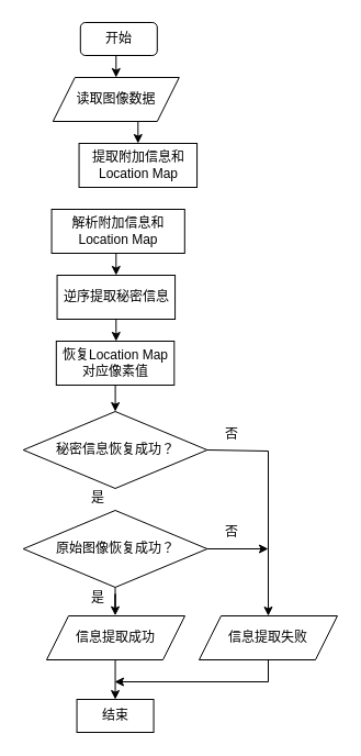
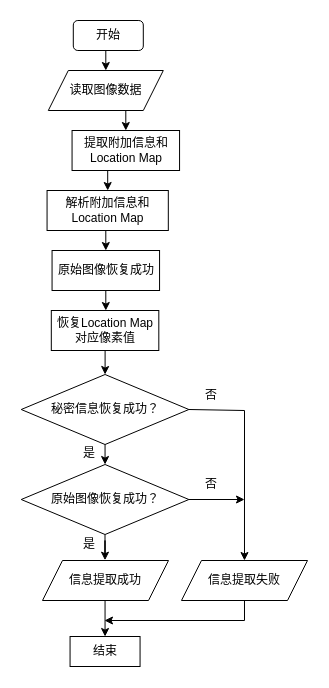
+ <mxCell id="6" style="edgeStyle=orthogonalEdgeStyle;rounded=0;orthogonalLoop=1;jettySize=auto;html=1;exitX=0.5;exitY=1;exitDx=0;exitDy=0;entryX=0.5;entryY=0;entryDx=0;entryDy=0;" edge="1" parent="1" source="7" target="9"><mxGeometry relative="1" as="geometry" /></mxCell>
- <mxCell id="11" value="逆序提取秘密信息" style="rounded=0;whiteSpace=wrap;html=1;" vertex="1" parent="1"><mxGeometry x="51.56" y="250" width="107.5" height="40" as="geometry" /></mxCell>
+ <mxCell id="11" value="原始图像恢复成功" style="rounded=0;whiteSpace=wrap;html=1;" vertex="1" parent="1"><mxGeometry x="51.56" y="250" width="107.5" height="40" as="geometry" /></mxCell>
+ <mxCell id="22" value="" style="endArrow=classic;html=1;rounded=0;exitX=0.5;exitY=1;exitDx=0;exitDy=0;entryX=0.5;entryY=0;entryDx=0;entryDy=0;" edge="1" parent="1" source="13" target="19"><mxGeometry width="50" height="50" relative="1" as="geometry"><mxPoint x="84" y="480" as="sourcePoint" /><mxPoint x="134" y="430" as="targetPoint" /></mxGeometry></mxCell>
